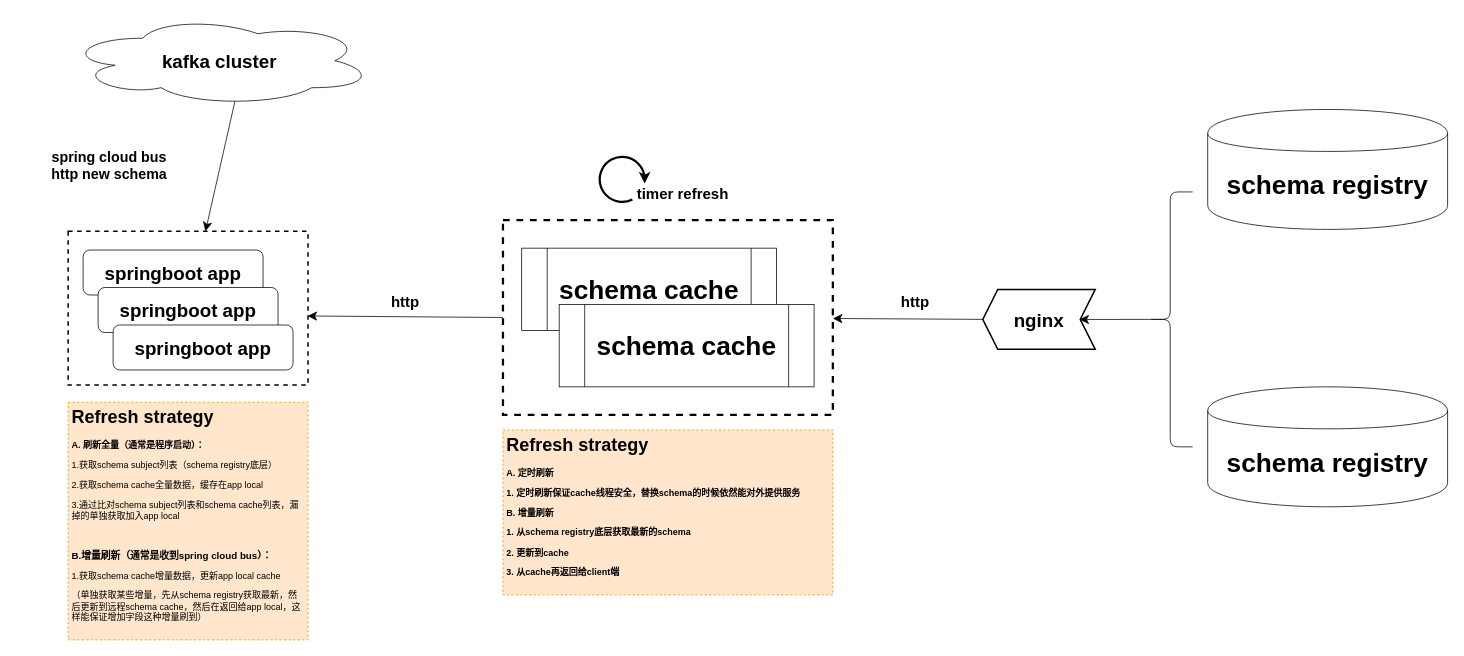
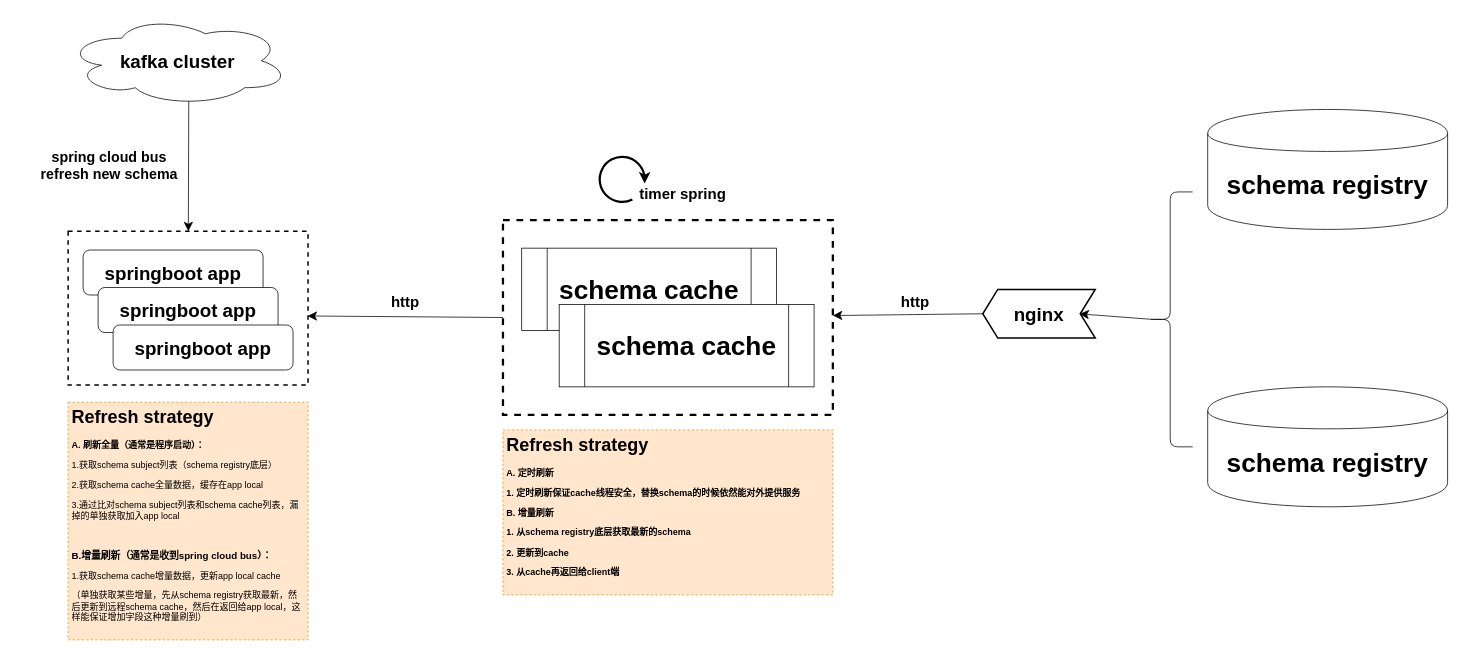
- <mxCell id="17" value="&lt;font style=&quot;font-size: 25px&quot;&gt;&lt;b&gt;kafka cluster&lt;/b&gt;&lt;/font&gt;" style="ellipse;shape=cloud;whiteSpace=wrap;html=1;" vertex="1" parent="1"><mxGeometry x="87" y="20.5" width="410" height="120" as="geometry" /></mxCell>
+ <mxCell id="17" value="&lt;font style=&quot;font-size: 25px&quot;&gt;&lt;b&gt;kafka cluster&lt;/b&gt;&lt;/font&gt;" style="ellipse;shape=cloud;whiteSpace=wrap;html=1;" vertex="1" parent="1"><mxGeometry x="87" y="20.5" width="298" height="120" as="geometry" /></mxCell>
- <mxCell id="24" value="&lt;font style=&quot;font-size: 19px&quot;&gt;&lt;b&gt;spring cloud bus&lt;br&gt;http new schema&lt;br&gt;&lt;/b&gt;&lt;/font&gt;" style="text;html=1;strokeColor=none;fillColor=none;align=center;verticalAlign=middle;whiteSpace=wrap;rounded=0;dashed=1;" vertex="1" parent="1"><mxGeometry x="20" y="220.5" width="250" as="geometry" /></mxCell>
+ <mxCell id="24" value="&lt;font style=&quot;font-size: 19px&quot;&gt;&lt;b&gt;spring cloud bus&lt;br&gt;refresh new schema&lt;br&gt;&lt;/b&gt;&lt;/font&gt;" style="text;html=1;strokeColor=none;fillColor=none;align=center;verticalAlign=middle;whiteSpace=wrap;rounded=0;dashed=1;" vertex="1" parent="1"><mxGeometry x="20" y="220.5" width="250" as="geometry" /></mxCell>
- <mxCell id="15" value="&lt;b&gt;&lt;font style=&quot;font-size: 20px&quot;&gt;timer refresh&lt;/font&gt;&lt;/b&gt;" style="text;html=1;strokeColor=none;fillColor=none;align=center;verticalAlign=middle;whiteSpace=wrap;rounded=0;" parent="10" vertex="1"><mxGeometry x="25" y="34" width="170" height="40" as="geometry" /></mxCell>
+ <mxCell id="15" value="&lt;b&gt;&lt;font style=&quot;font-size: 20px&quot;&gt;timer spring&lt;/font&gt;&lt;/b&gt;" style="text;html=1;strokeColor=none;fillColor=none;align=center;verticalAlign=middle;whiteSpace=wrap;rounded=0;" parent="10" vertex="1"><mxGeometry x="25" y="34" width="170" height="40" as="geometry" /></mxCell>
- <mxCell id="28" value="&lt;font style=&quot;font-size: 25px&quot;&gt;&lt;b&gt;nginx&lt;/b&gt;&lt;/font&gt;" style="shape=step;perimeter=stepPerimeter;whiteSpace=wrap;html=1;fixedSize=1;strokeWidth=2;fillColor=none;direction=east;flipV=1;flipH=1;" vertex="1" parent="1"><mxGeometry x="1310" y="385.5" width="150" height="80" as="geometry" /></mxCell>
+ <mxCell id="28" value="&lt;font style=&quot;font-size: 25px&quot;&gt;&lt;b&gt;nginx&lt;/b&gt;&lt;/font&gt;" style="shape=step;perimeter=stepPerimeter;whiteSpace=wrap;html=1;fixedSize=1;strokeWidth=2;fillColor=none;direction=east;flipV=1;flipH=1;" vertex="1" parent="1"><mxGeometry x="1310" y="385.5" width="150" height="65" as="geometry" /></mxCell>
